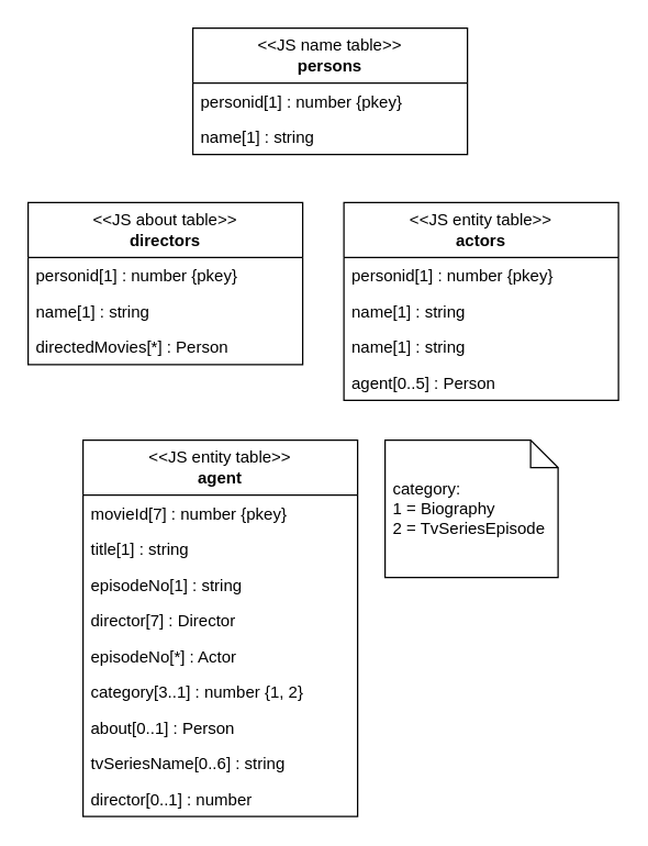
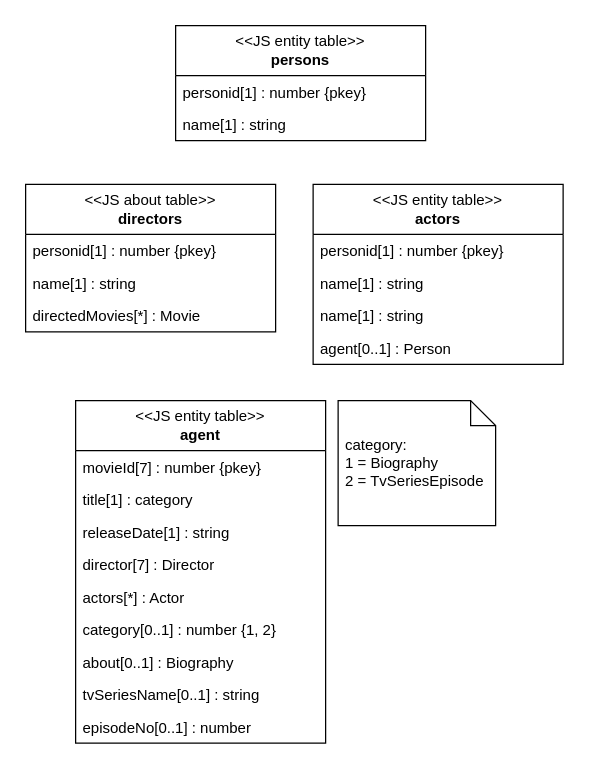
- <mxCell id="12" value="&amp;lt;&amp;lt;JS name table&amp;gt;&amp;gt;&lt;br&gt;&lt;b&gt;persons&lt;/b&gt;" style="swimlane;fontStyle=0;childLayout=stackLayout;horizontal=1;startSize=40;fillColor=none;horizontalStack=0;resizeParent=1;resizeParentMax=0;resizeLast=0;collapsible=1;marginBottom=0;whiteSpace=wrap;html=1;" parent="1" vertex="1"><mxGeometry x="140" y="20" width="200" height="92" as="geometry" /></mxCell>
+ <mxCell id="12" value="&amp;lt;&amp;lt;JS entity table&amp;gt;&amp;gt;&lt;br&gt;&lt;b&gt;persons&lt;/b&gt;" style="swimlane;fontStyle=0;childLayout=stackLayout;horizontal=1;startSize=40;fillColor=none;horizontalStack=0;resizeParent=1;resizeParentMax=0;resizeLast=0;collapsible=1;marginBottom=0;whiteSpace=wrap;html=1;" parent="1" vertex="1"><mxGeometry x="140" y="20" width="200" height="92" as="geometry" /></mxCell>
- <mxCell id="18" value="directedMovies[*] : Person" style="text;strokeColor=none;fillColor=none;align=left;verticalAlign=top;spacingLeft=4;spacingRight=4;overflow=hidden;rotatable=0;points=[[0,0.5],[1,0.5]];portConstraint=eastwest;" parent="15" vertex="1"><mxGeometry y="92" width="200" height="26" as="geometry" /></mxCell>
+ <mxCell id="18" value="directedMovies[*] : Movie" style="text;strokeColor=none;fillColor=none;align=left;verticalAlign=top;spacingLeft=4;spacingRight=4;overflow=hidden;rotatable=0;points=[[0,0.5],[1,0.5]];portConstraint=eastwest;" parent="15" vertex="1"><mxGeometry y="92" width="200" height="26" as="geometry" /></mxCell>
- <mxCell id="23" value="agent[0..5] : Person" style="text;strokeColor=none;fillColor=none;align=left;verticalAlign=top;spacingLeft=4;spacingRight=4;overflow=hidden;rotatable=0;points=[[0,0.5],[1,0.5]];portConstraint=eastwest;" parent="19" vertex="1"><mxGeometry y="118" width="200" height="26" as="geometry" /></mxCell>
+ <mxCell id="23" value="agent[0..1] : Person" style="text;strokeColor=none;fillColor=none;align=left;verticalAlign=top;spacingLeft=4;spacingRight=4;overflow=hidden;rotatable=0;points=[[0,0.5],[1,0.5]];portConstraint=eastwest;" parent="19" vertex="1"><mxGeometry y="118" width="200" height="26" as="geometry" /></mxCell>
- <mxCell id="24" value="category:&lt;br&gt;1 = Biography&lt;br&gt;2 = TvSeriesEpisode" style="shape=note;size=20;whiteSpace=wrap;html=1;align=left;spacingLeft=4;" parent="1" vertex="1"><mxGeometry x="280" y="320" width="126" height="100" as="geometry" /></mxCell>
+ <mxCell id="24" value="category:&lt;br&gt;1 = Biography&lt;br&gt;2 = TvSeriesEpisode" style="shape=note;size=20;whiteSpace=wrap;html=1;align=left;spacingLeft=4;" parent="1" vertex="1"><mxGeometry x="270" y="320" width="126" height="100" as="geometry" /></mxCell>
- <mxCell id="4" value="title[1] : string" style="text;strokeColor=none;fillColor=none;align=left;verticalAlign=top;spacingLeft=4;spacingRight=4;overflow=hidden;rotatable=0;points=[[0,0.5],[1,0.5]];portConstraint=eastwest;" parent="2" vertex="1"><mxGeometry y="66" width="200" height="26" as="geometry" /></mxCell>
+ <mxCell id="4" value="title[1] : category" style="text;strokeColor=none;fillColor=none;align=left;verticalAlign=top;spacingLeft=4;spacingRight=4;overflow=hidden;rotatable=0;points=[[0,0.5],[1,0.5]];portConstraint=eastwest;" parent="2" vertex="1"><mxGeometry y="66" width="200" height="26" as="geometry" /></mxCell>
- <mxCell id="5" value="episodeNo[1] : string" style="text;strokeColor=none;fillColor=none;align=left;verticalAlign=top;spacingLeft=4;spacingRight=4;overflow=hidden;rotatable=0;points=[[0,0.5],[1,0.5]];portConstraint=eastwest;" parent="2" vertex="1"><mxGeometry y="92" width="200" height="26" as="geometry" /></mxCell>
+ <mxCell id="5" value="releaseDate[1] : string" style="text;strokeColor=none;fillColor=none;align=left;verticalAlign=top;spacingLeft=4;spacingRight=4;overflow=hidden;rotatable=0;points=[[0,0.5],[1,0.5]];portConstraint=eastwest;" parent="2" vertex="1"><mxGeometry y="92" width="200" height="26" as="geometry" /></mxCell>
- <mxCell id="7" value="episodeNo[*] : Actor" style="text;strokeColor=none;fillColor=none;align=left;verticalAlign=top;spacingLeft=4;spacingRight=4;overflow=hidden;rotatable=0;points=[[0,0.5],[1,0.5]];portConstraint=eastwest;" parent="2" vertex="1"><mxGeometry y="144" width="200" height="26" as="geometry" /></mxCell>
+ <mxCell id="7" value="actors[*] : Actor" style="text;strokeColor=none;fillColor=none;align=left;verticalAlign=top;spacingLeft=4;spacingRight=4;overflow=hidden;rotatable=0;points=[[0,0.5],[1,0.5]];portConstraint=eastwest;" parent="2" vertex="1"><mxGeometry y="144" width="200" height="26" as="geometry" /></mxCell>
- <mxCell id="8" value="category[3..1] : number {1, 2}" style="text;strokeColor=none;fillColor=none;align=left;verticalAlign=top;spacingLeft=4;spacingRight=4;overflow=hidden;rotatable=0;points=[[0,0.5],[1,0.5]];portConstraint=eastwest;" parent="2" vertex="1"><mxGeometry y="170" width="200" height="26" as="geometry" /></mxCell>
+ <mxCell id="8" value="category[0..1] : number {1, 2}" style="text;strokeColor=none;fillColor=none;align=left;verticalAlign=top;spacingLeft=4;spacingRight=4;overflow=hidden;rotatable=0;points=[[0,0.5],[1,0.5]];portConstraint=eastwest;" parent="2" vertex="1"><mxGeometry y="170" width="200" height="26" as="geometry" /></mxCell>
- <mxCell id="9" value="about[0..1] : Person" style="text;strokeColor=none;fillColor=none;align=left;verticalAlign=top;spacingLeft=4;spacingRight=4;overflow=hidden;rotatable=0;points=[[0,0.5],[1,0.5]];portConstraint=eastwest;" parent="2" vertex="1"><mxGeometry y="196" width="200" height="26" as="geometry" /></mxCell>
+ <mxCell id="9" value="about[0..1] : Biography" style="text;strokeColor=none;fillColor=none;align=left;verticalAlign=top;spacingLeft=4;spacingRight=4;overflow=hidden;rotatable=0;points=[[0,0.5],[1,0.5]];portConstraint=eastwest;" parent="2" vertex="1"><mxGeometry y="196" width="200" height="26" as="geometry" /></mxCell>
- <mxCell id="10" value="tvSeriesName[0..6] : string" style="text;strokeColor=none;fillColor=none;align=left;verticalAlign=top;spacingLeft=4;spacingRight=4;overflow=hidden;rotatable=0;points=[[0,0.5],[1,0.5]];portConstraint=eastwest;" parent="2" vertex="1"><mxGeometry y="222" width="200" height="26" as="geometry" /></mxCell>
+ <mxCell id="10" value="tvSeriesName[0..1] : string" style="text;strokeColor=none;fillColor=none;align=left;verticalAlign=top;spacingLeft=4;spacingRight=4;overflow=hidden;rotatable=0;points=[[0,0.5],[1,0.5]];portConstraint=eastwest;" parent="2" vertex="1"><mxGeometry y="222" width="200" height="26" as="geometry" /></mxCell>
- <mxCell id="11" value="director[0..1] : number" style="text;strokeColor=none;fillColor=none;align=left;verticalAlign=top;spacingLeft=4;spacingRight=4;overflow=hidden;rotatable=0;points=[[0,0.5],[1,0.5]];portConstraint=eastwest;" parent="2" vertex="1"><mxGeometry y="248" width="200" height="26" as="geometry" /></mxCell>
+ <mxCell id="11" value="episodeNo[0..1] : number" style="text;strokeColor=none;fillColor=none;align=left;verticalAlign=top;spacingLeft=4;spacingRight=4;overflow=hidden;rotatable=0;points=[[0,0.5],[1,0.5]];portConstraint=eastwest;" parent="2" vertex="1"><mxGeometry y="248" width="200" height="26" as="geometry" /></mxCell>
